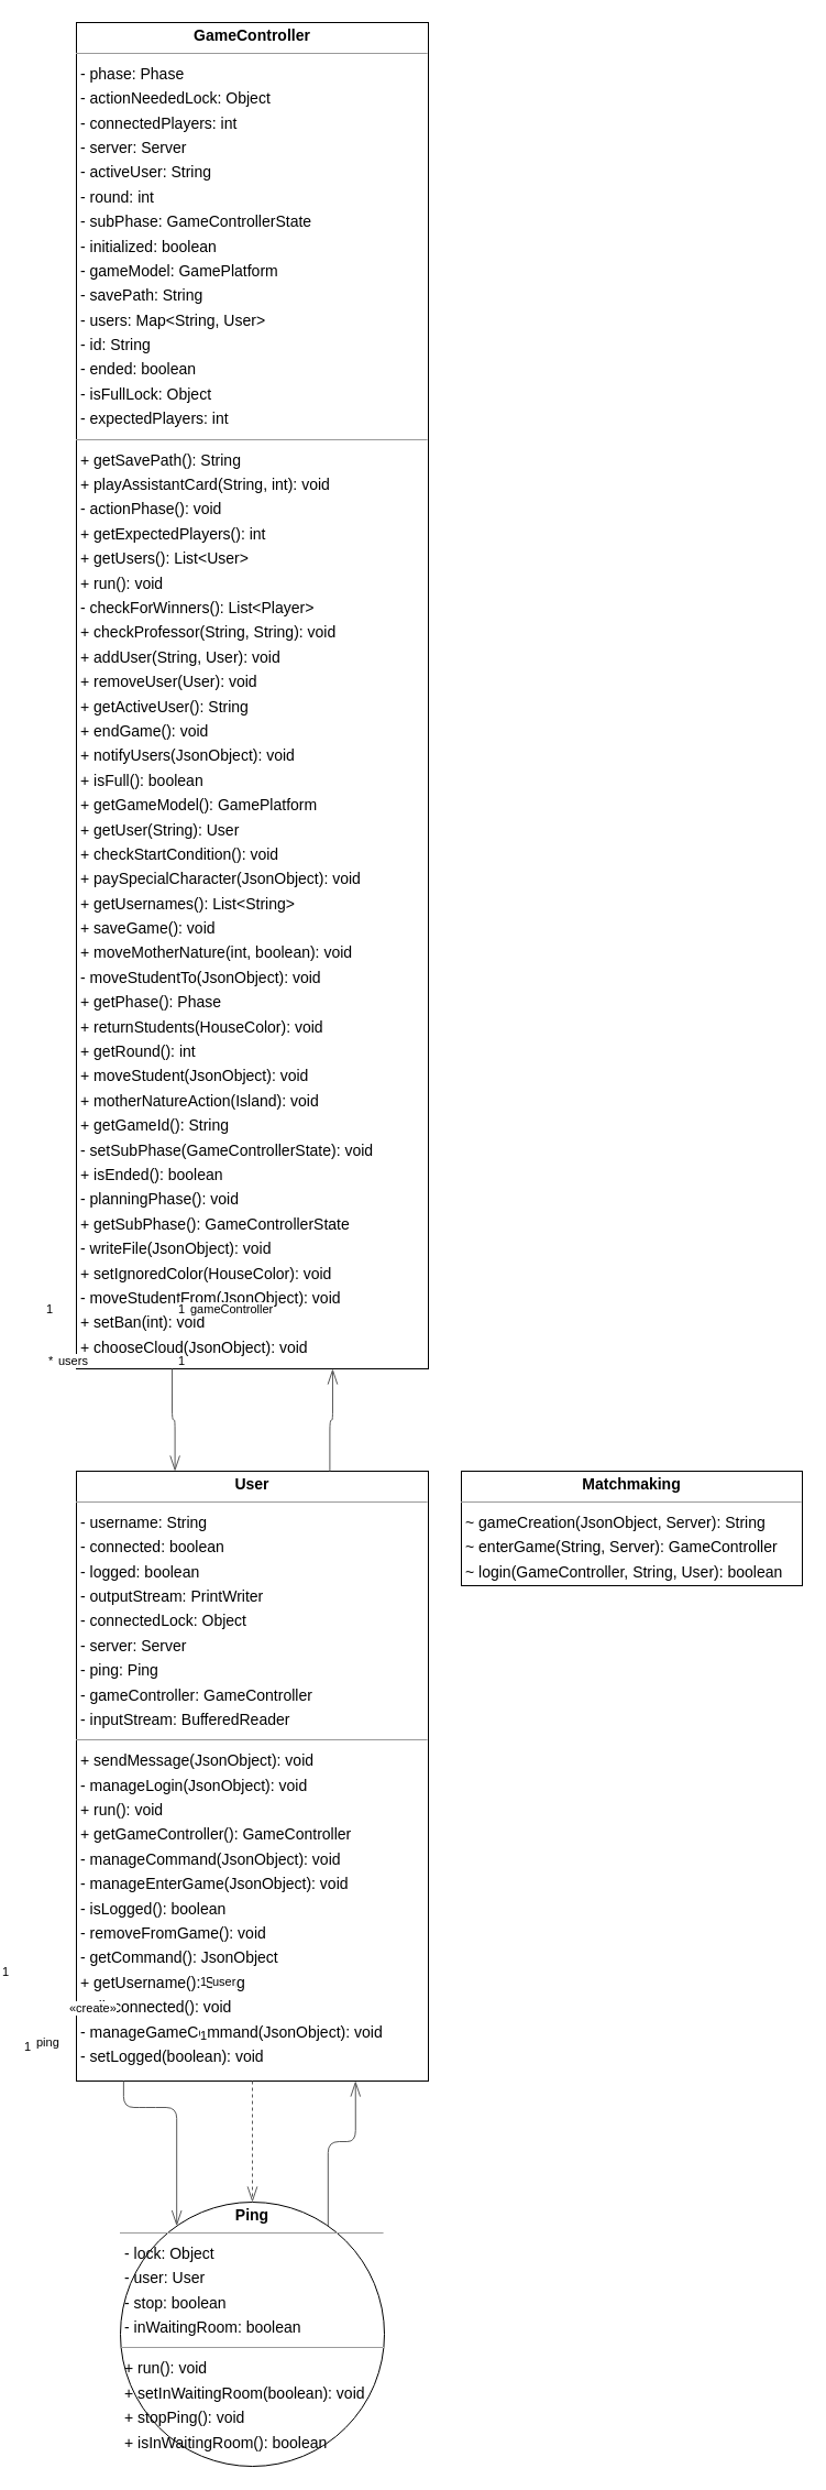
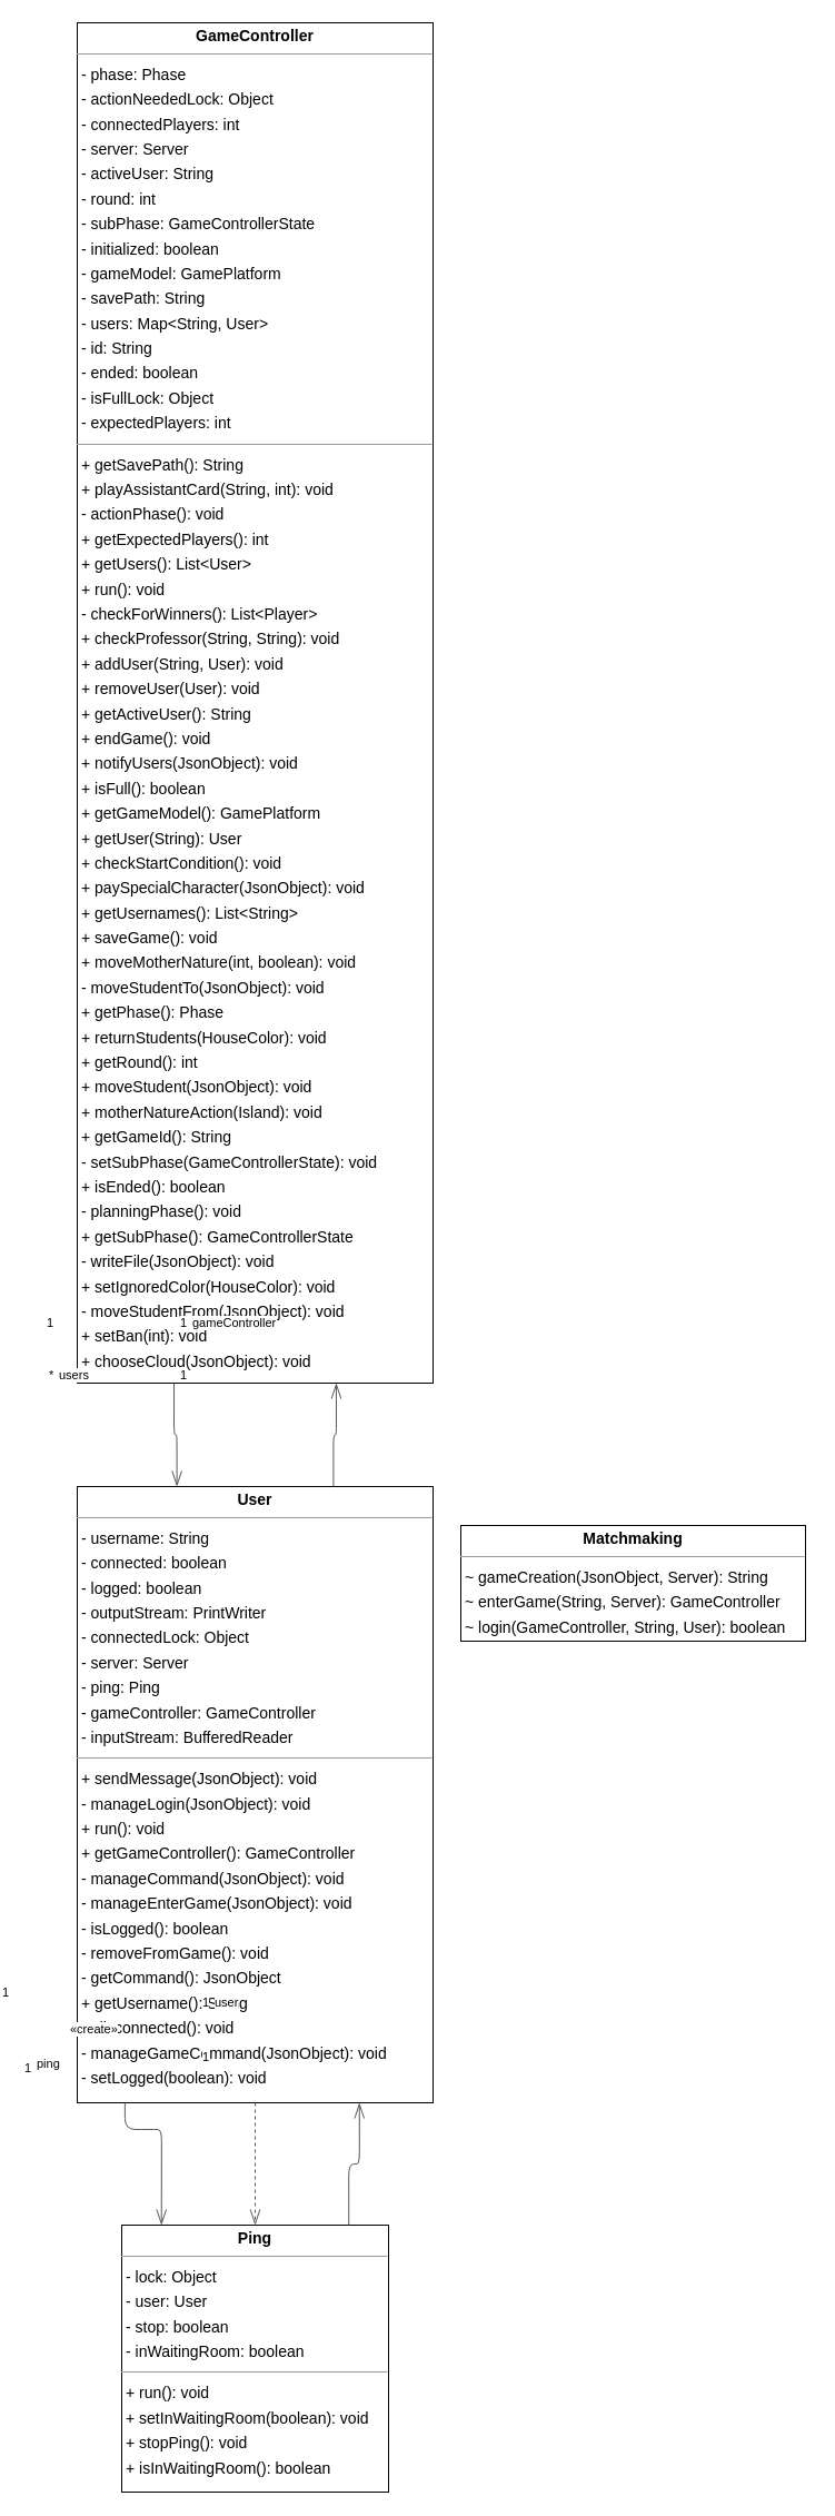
- <mxCell id="3" value="&lt;p style=&quot;margin:0px;margin-top:4px;text-align:center;&quot;&gt;&lt;b&gt;Matchmaking&lt;/b&gt;&lt;/p&gt;&lt;hr size=&quot;1&quot;/&gt;&lt;p style=&quot;margin:0 0 0 4px;line-height:1.6;&quot;&gt;~ gameCreation(JsonObject, Server): String&lt;br/&gt;~ enterGame(String, Server): GameController&lt;br/&gt;~ login(GameController, String, User): boolean&lt;/p&gt;" style="verticalAlign=top;align=left;overflow=fill;fontSize=14;fontFamily=Helvetica;html=1;rounded=0;shadow=0;comic=0;labelBackgroundColor=none;strokeWidth=1;" parent="1" vertex="1"><mxGeometry x="370" y="1336" width="310" height="104" as="geometry" /></mxCell>
+ <mxCell id="3" value="&lt;p style=&quot;margin:0px;margin-top:4px;text-align:center;&quot;&gt;&lt;b&gt;Matchmaking&lt;/b&gt;&lt;/p&gt;&lt;hr size=&quot;1&quot;/&gt;&lt;p style=&quot;margin:0 0 0 4px;line-height:1.6;&quot;&gt;~ gameCreation(JsonObject, Server): String&lt;br/&gt;~ enterGame(String, Server): GameController&lt;br/&gt;~ login(GameController, String, User): boolean&lt;/p&gt;" style="verticalAlign=top;align=left;overflow=fill;fontSize=14;fontFamily=Helvetica;html=1;rounded=0;shadow=0;comic=0;labelBackgroundColor=none;strokeWidth=1;" parent="1" vertex="1"><mxGeometry x="365" y="1371" width="310" height="104" as="geometry" /></mxCell>
- <mxCell id="4" value="&lt;p style=&quot;margin:0px;margin-top:4px;text-align:center;&quot;&gt;&lt;b&gt;Ping&lt;/b&gt;&lt;/p&gt;&lt;hr size=&quot;1&quot;/&gt;&lt;p style=&quot;margin:0 0 0 4px;line-height:1.6;&quot;&gt;- lock: Object&lt;br/&gt;- user: User&lt;br/&gt;- stop: boolean&lt;br/&gt;- inWaitingRoom: boolean&lt;/p&gt;&lt;hr size=&quot;1&quot;/&gt;&lt;p style=&quot;margin:0 0 0 4px;line-height:1.6;&quot;&gt;+ run(): void&lt;br/&gt;+ setInWaitingRoom(boolean): void&lt;br/&gt;+ stopPing(): void&lt;br/&gt;+ isInWaitingRoom(): boolean&lt;/p&gt;" style="ellipse;verticalAlign=top;align=left;overflow=fill;fontSize=14;fontFamily=Helvetica;html=1;shadow=0;comic=0;labelBackgroundColor=none;strokeWidth=1;" parent="1" vertex="1"><mxGeometry x="60" y="2000" width="240" height="240" as="geometry" /></mxCell>
+ <mxCell id="4" value="&lt;p style=&quot;margin:0px;margin-top:4px;text-align:center;&quot;&gt;&lt;b&gt;Ping&lt;/b&gt;&lt;/p&gt;&lt;hr size=&quot;1&quot;/&gt;&lt;p style=&quot;margin:0 0 0 4px;line-height:1.6;&quot;&gt;- lock: Object&lt;br/&gt;- user: User&lt;br/&gt;- stop: boolean&lt;br/&gt;- inWaitingRoom: boolean&lt;/p&gt;&lt;hr size=&quot;1&quot;/&gt;&lt;p style=&quot;margin:0 0 0 4px;line-height:1.6;&quot;&gt;+ run(): void&lt;br/&gt;+ setInWaitingRoom(boolean): void&lt;br/&gt;+ stopPing(): void&lt;br/&gt;+ isInWaitingRoom(): boolean&lt;/p&gt;" style="verticalAlign=top;align=left;overflow=fill;fontSize=14;fontFamily=Helvetica;html=1;rounded=0;shadow=0;comic=0;labelBackgroundColor=none;strokeWidth=1;" parent="1" vertex="1"><mxGeometry x="60" y="2000" width="240" height="240" as="geometry" /></mxCell>
